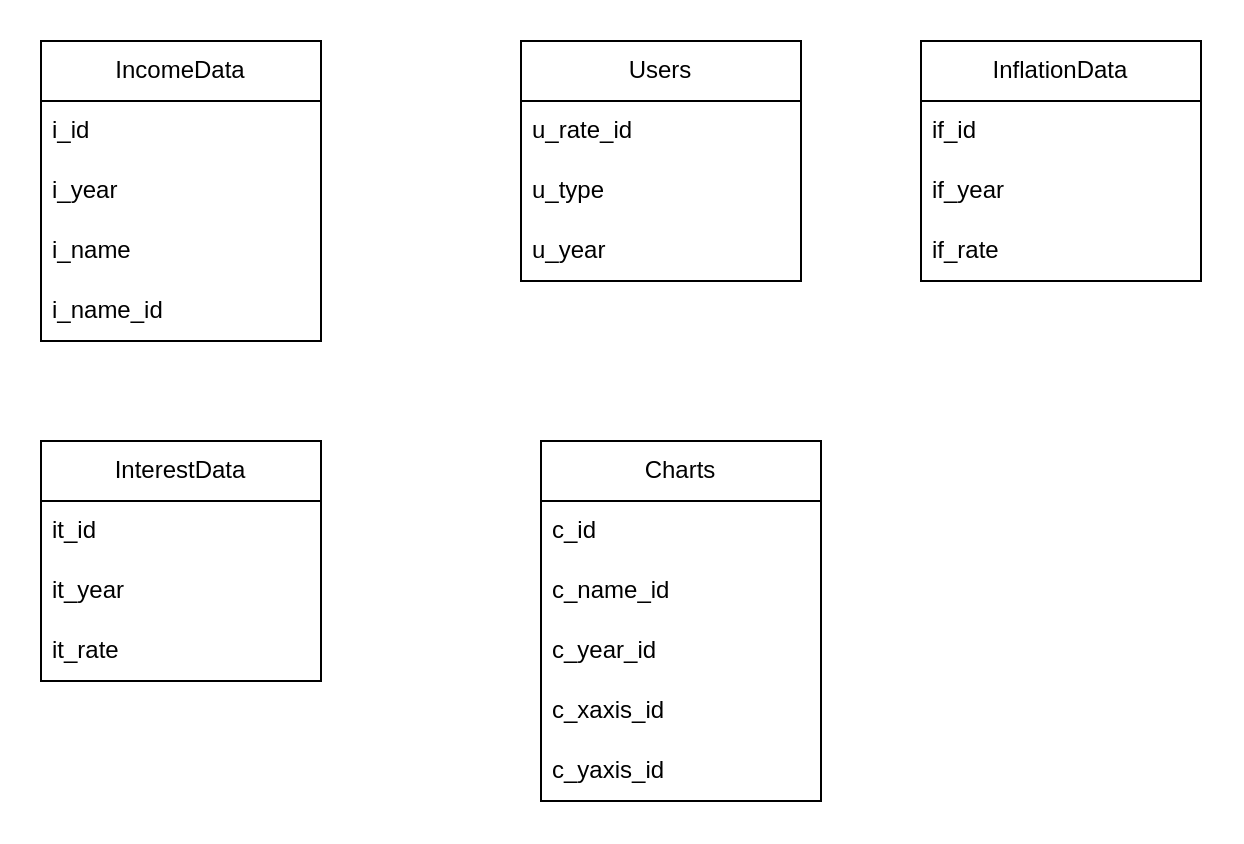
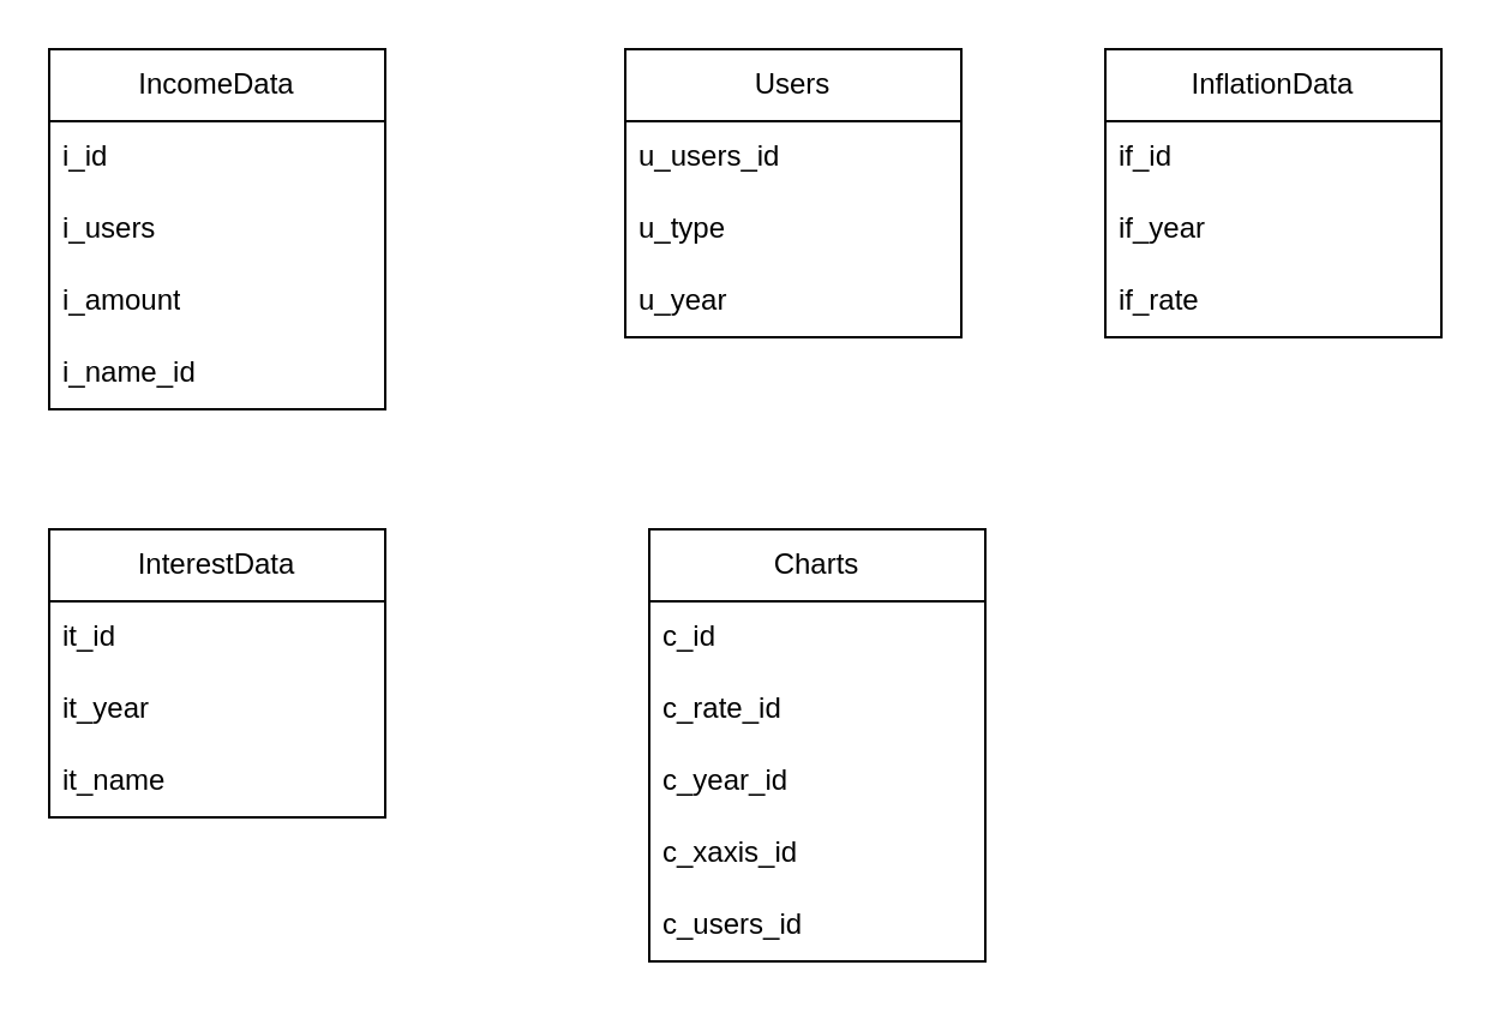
- <mxCell id="8" value="u_rate_id" style="text;strokeColor=none;fillColor=none;align=left;verticalAlign=middle;spacingLeft=4;spacingRight=4;overflow=hidden;points=[[0,0.5],[1,0.5]];portConstraint=eastwest;rotatable=0;whiteSpace=wrap;html=1;" vertex="1" parent="7"><mxGeometry y="30" width="140" height="30" as="geometry" /></mxCell>
+ <mxCell id="8" value="u_users_id" style="text;strokeColor=none;fillColor=none;align=left;verticalAlign=middle;spacingLeft=4;spacingRight=4;overflow=hidden;points=[[0,0.5],[1,0.5]];portConstraint=eastwest;rotatable=0;whiteSpace=wrap;html=1;" vertex="1" parent="7"><mxGeometry y="30" width="140" height="30" as="geometry" /></mxCell>
- <mxCell id="4" value="i_year" style="text;strokeColor=none;fillColor=none;align=left;verticalAlign=middle;spacingLeft=4;spacingRight=4;overflow=hidden;points=[[0,0.5],[1,0.5]];portConstraint=eastwest;rotatable=0;whiteSpace=wrap;html=1;" vertex="1" parent="2"><mxGeometry y="60" width="140" height="30" as="geometry" /></mxCell>
+ <mxCell id="4" value="i_users" style="text;strokeColor=none;fillColor=none;align=left;verticalAlign=middle;spacingLeft=4;spacingRight=4;overflow=hidden;points=[[0,0.5],[1,0.5]];portConstraint=eastwest;rotatable=0;whiteSpace=wrap;html=1;" vertex="1" parent="2"><mxGeometry y="60" width="140" height="30" as="geometry" /></mxCell>
- <mxCell id="5" value="i_name" style="text;strokeColor=none;fillColor=none;align=left;verticalAlign=middle;spacingLeft=4;spacingRight=4;overflow=hidden;points=[[0,0.5],[1,0.5]];portConstraint=eastwest;rotatable=0;whiteSpace=wrap;html=1;" vertex="1" parent="2"><mxGeometry y="90" width="140" height="30" as="geometry" /></mxCell>
+ <mxCell id="5" value="i_amount" style="text;strokeColor=none;fillColor=none;align=left;verticalAlign=middle;spacingLeft=4;spacingRight=4;overflow=hidden;points=[[0,0.5],[1,0.5]];portConstraint=eastwest;rotatable=0;whiteSpace=wrap;html=1;" vertex="1" parent="2"><mxGeometry y="90" width="140" height="30" as="geometry" /></mxCell>
- <mxCell id="21" value="c_name_id" style="text;strokeColor=none;fillColor=none;align=left;verticalAlign=middle;spacingLeft=4;spacingRight=4;overflow=hidden;points=[[0,0.5],[1,0.5]];portConstraint=eastwest;rotatable=0;whiteSpace=wrap;html=1;" vertex="1" parent="19"><mxGeometry y="60" width="140" height="30" as="geometry" /></mxCell>
+ <mxCell id="21" value="c_rate_id" style="text;strokeColor=none;fillColor=none;align=left;verticalAlign=middle;spacingLeft=4;spacingRight=4;overflow=hidden;points=[[0,0.5],[1,0.5]];portConstraint=eastwest;rotatable=0;whiteSpace=wrap;html=1;" vertex="1" parent="19"><mxGeometry y="60" width="140" height="30" as="geometry" /></mxCell>
- <mxCell id="18" value="it_rate" style="text;strokeColor=none;fillColor=none;align=left;verticalAlign=middle;spacingLeft=4;spacingRight=4;overflow=hidden;points=[[0,0.5],[1,0.5]];portConstraint=eastwest;rotatable=0;whiteSpace=wrap;html=1;" vertex="1" parent="15"><mxGeometry y="90" width="140" height="30" as="geometry" /></mxCell>
+ <mxCell id="18" value="it_name" style="text;strokeColor=none;fillColor=none;align=left;verticalAlign=middle;spacingLeft=4;spacingRight=4;overflow=hidden;points=[[0,0.5],[1,0.5]];portConstraint=eastwest;rotatable=0;whiteSpace=wrap;html=1;" vertex="1" parent="15"><mxGeometry y="90" width="140" height="30" as="geometry" /></mxCell>
- <mxCell id="24" value="c_yaxis_id" style="text;strokeColor=none;fillColor=none;align=left;verticalAlign=middle;spacingLeft=4;spacingRight=4;overflow=hidden;points=[[0,0.5],[1,0.5]];portConstraint=eastwest;rotatable=0;whiteSpace=wrap;html=1;" vertex="1" parent="19"><mxGeometry y="150" width="140" height="30" as="geometry" /></mxCell>
+ <mxCell id="24" value="c_users_id" style="text;strokeColor=none;fillColor=none;align=left;verticalAlign=middle;spacingLeft=4;spacingRight=4;overflow=hidden;points=[[0,0.5],[1,0.5]];portConstraint=eastwest;rotatable=0;whiteSpace=wrap;html=1;" vertex="1" parent="19"><mxGeometry y="150" width="140" height="30" as="geometry" /></mxCell>
